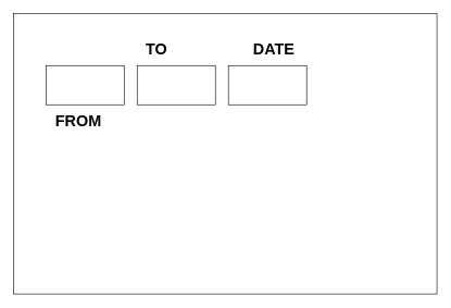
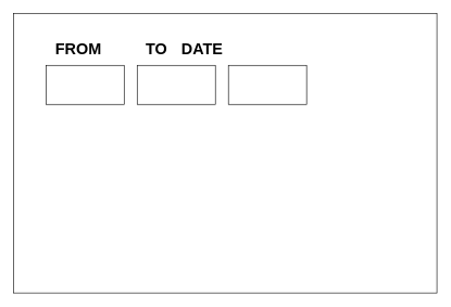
- <mxCell id="8" value="DATE" style="text;html=1;strokeColor=none;fillColor=none;align=center;verticalAlign=middle;whiteSpace=wrap;rounded=0;fontStyle=1;fontSize=24;" parent="1" vertex="1"><mxGeometry x="390" y="60" width="60" height="30" as="geometry" /></mxCell>
+ <mxCell id="8" value="DATE" style="text;html=1;strokeColor=none;fillColor=none;align=center;verticalAlign=middle;whiteSpace=wrap;rounded=0;fontStyle=1;fontSize=24;" parent="1" vertex="1"><mxGeometry x="280" y="60" width="60" height="30" as="geometry" /></mxCell>
- <mxCell id="7" value="FROM" style="text;html=1;strokeColor=none;fillColor=none;align=center;verticalAlign=middle;whiteSpace=wrap;rounded=0;fontStyle=1;fontSize=24;" parent="1" vertex="1"><mxGeometry x="90" y="170" width="60" height="30" as="geometry" /></mxCell>
+ <mxCell id="7" value="FROM" style="text;html=1;strokeColor=none;fillColor=none;align=center;verticalAlign=middle;whiteSpace=wrap;rounded=0;fontStyle=1;fontSize=24;" parent="1" vertex="1"><mxGeometry x="90" y="60" width="60" height="30" as="geometry" /></mxCell>
